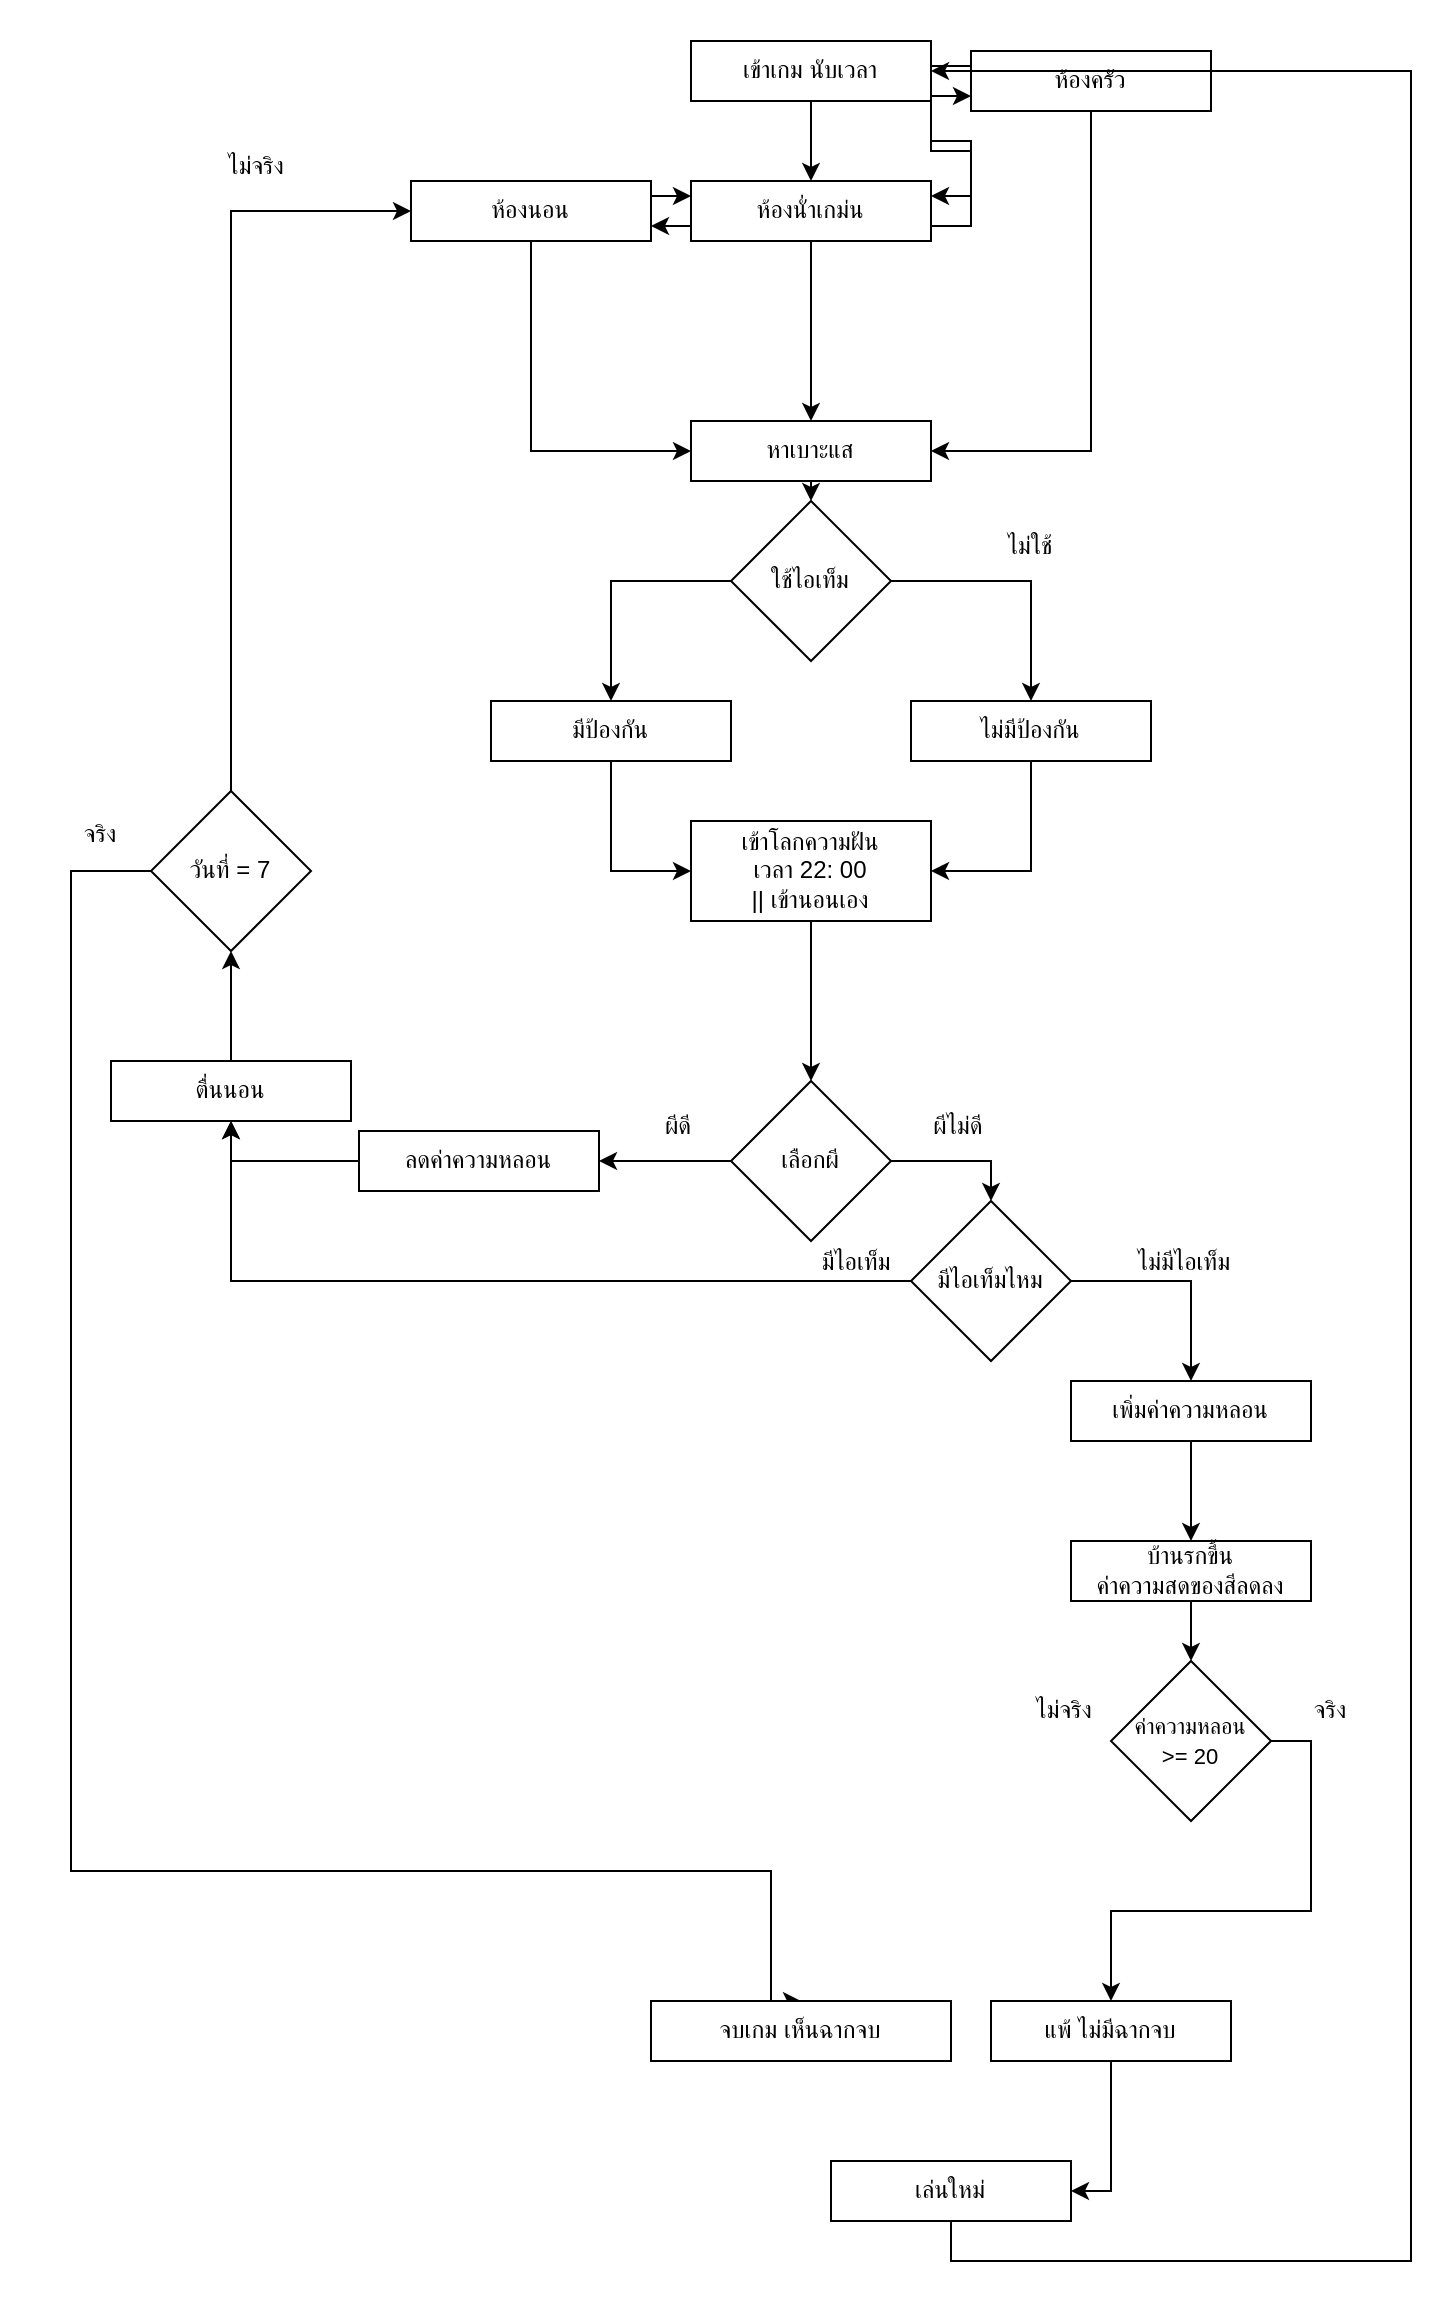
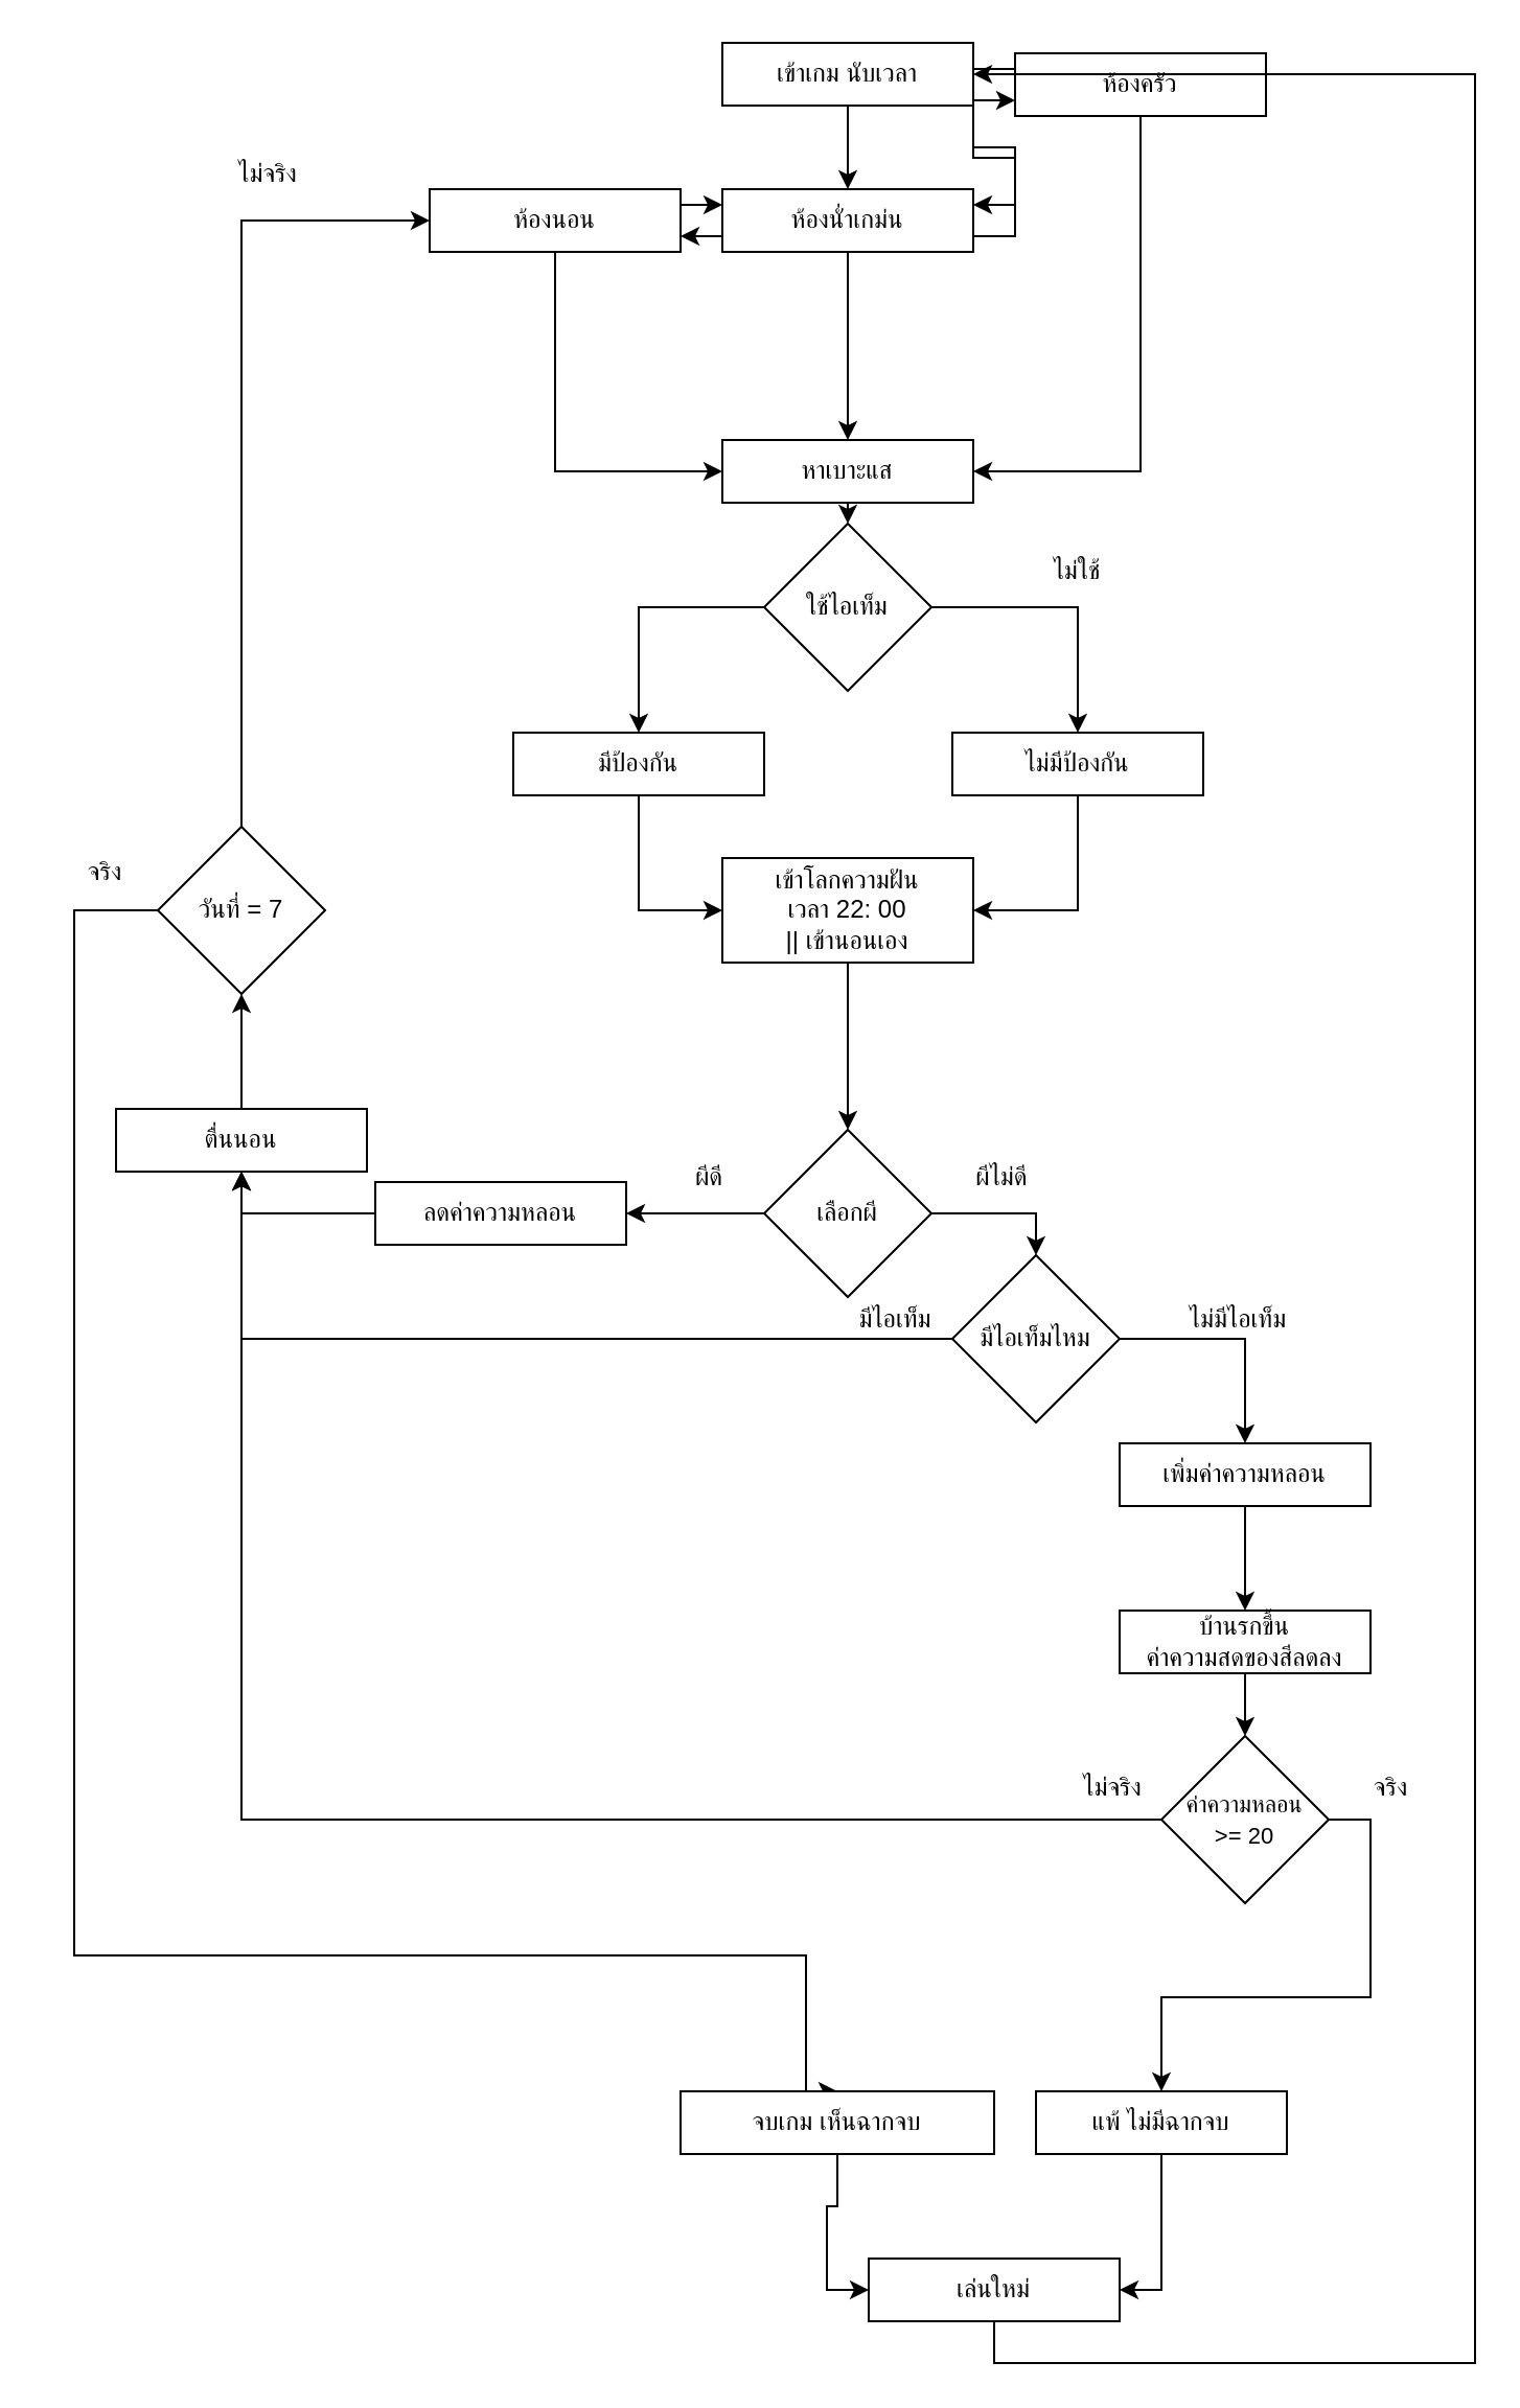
+ <mxCell id="38" style="edgeStyle=orthogonalEdgeStyle;rounded=0;orthogonalLoop=1;jettySize=auto;html=1;exitX=0;exitY=0.5;exitDx=0;exitDy=0;entryX=0.5;entryY=1;entryDx=0;entryDy=0;" edge="1" parent="1" source="39" target="22"><mxGeometry relative="1" as="geometry" /></mxCell>
+ <mxCell id="45" style="edgeStyle=orthogonalEdgeStyle;rounded=0;orthogonalLoop=1;jettySize=auto;html=1;exitX=0.5;exitY=1;exitDx=0;exitDy=0;entryX=0;entryY=0.5;entryDx=0;entryDy=0;" edge="1" parent="1" source="46" target="48"><mxGeometry relative="1" as="geometry" /></mxCell>
